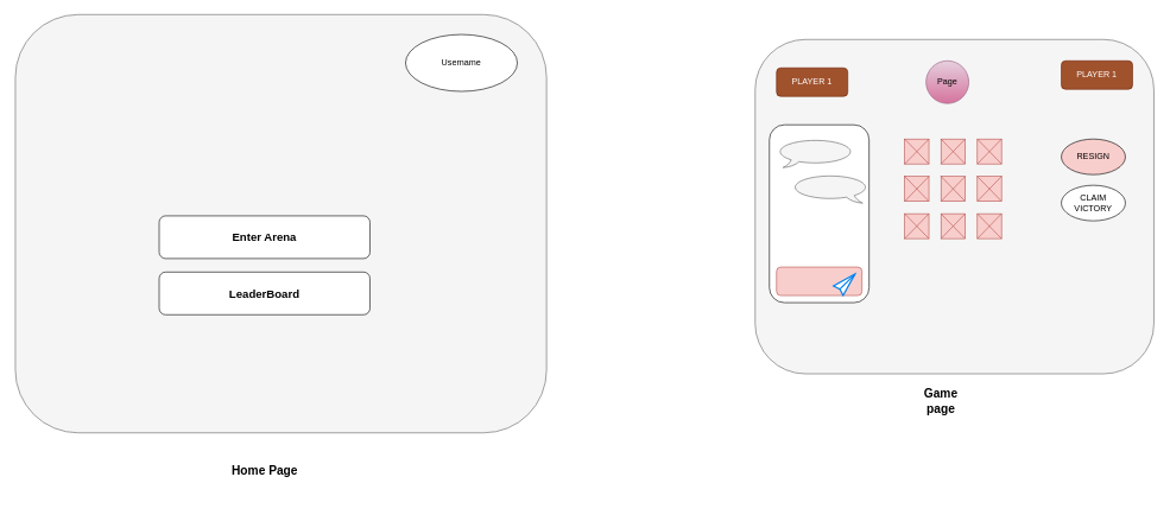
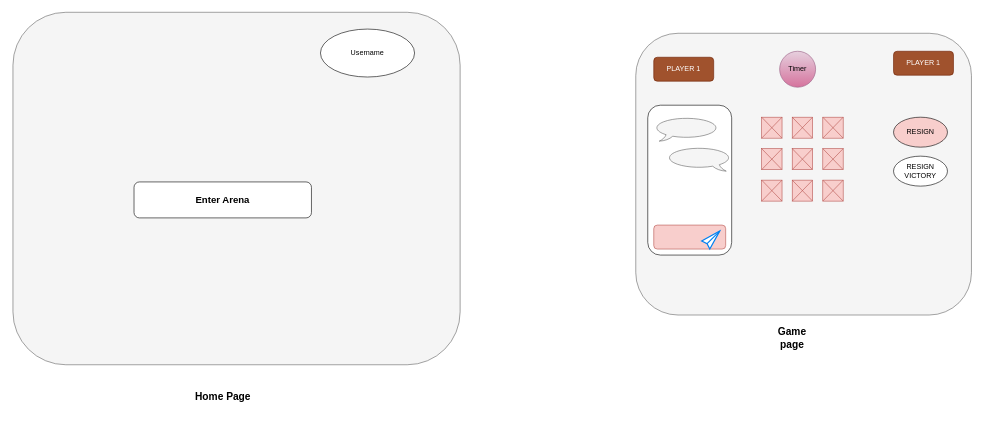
- <mxCell id="16" value="Username" style="ellipse;whiteSpace=wrap;html=1;" vertex="1" parent="1"><mxGeometry x="568" y="48" width="157" height="80" as="geometry" /></mxCell>
+ <mxCell id="16" value="Username" style="ellipse;whiteSpace=wrap;html=1;" vertex="1" parent="1"><mxGeometry x="533" y="48" width="157" height="80" as="geometry" /></mxCell>
- <mxCell id="3" value="Page" style="ellipse;whiteSpace=wrap;html=1;aspect=fixed;fillColor=#e6d0de;gradientColor=#d5739d;strokeColor=#996185;shadow=0;" vertex="1" parent="1"><mxGeometry x="1299" y="85" width="60" height="60" as="geometry" /></mxCell>
+ <mxCell id="3" value="Timer" style="ellipse;whiteSpace=wrap;html=1;aspect=fixed;fillColor=#e6d0de;gradientColor=#d5739d;strokeColor=#996185;shadow=0;" vertex="1" parent="1"><mxGeometry x="1299" y="85" width="60" height="60" as="geometry" /></mxCell>
- <mxCell id="8" value="CLAIM VICTORY" style="ellipse;whiteSpace=wrap;html=1;shadow=0;" vertex="1" parent="1"><mxGeometry x="1489" y="260" width="90" height="50" as="geometry" /></mxCell>
+ <mxCell id="8" value="RESIGN VICTORY" style="ellipse;whiteSpace=wrap;html=1;shadow=0;" vertex="1" parent="1"><mxGeometry x="1489" y="260" width="90" height="50" as="geometry" /></mxCell>
- <mxCell id="18" value="LeaderBoard" style="rounded=1;whiteSpace=wrap;html=1;fontSize=16;fontStyle=1" vertex="1" parent="1"><mxGeometry x="222" y="382" width="296" height="60" as="geometry" /></mxCell>
